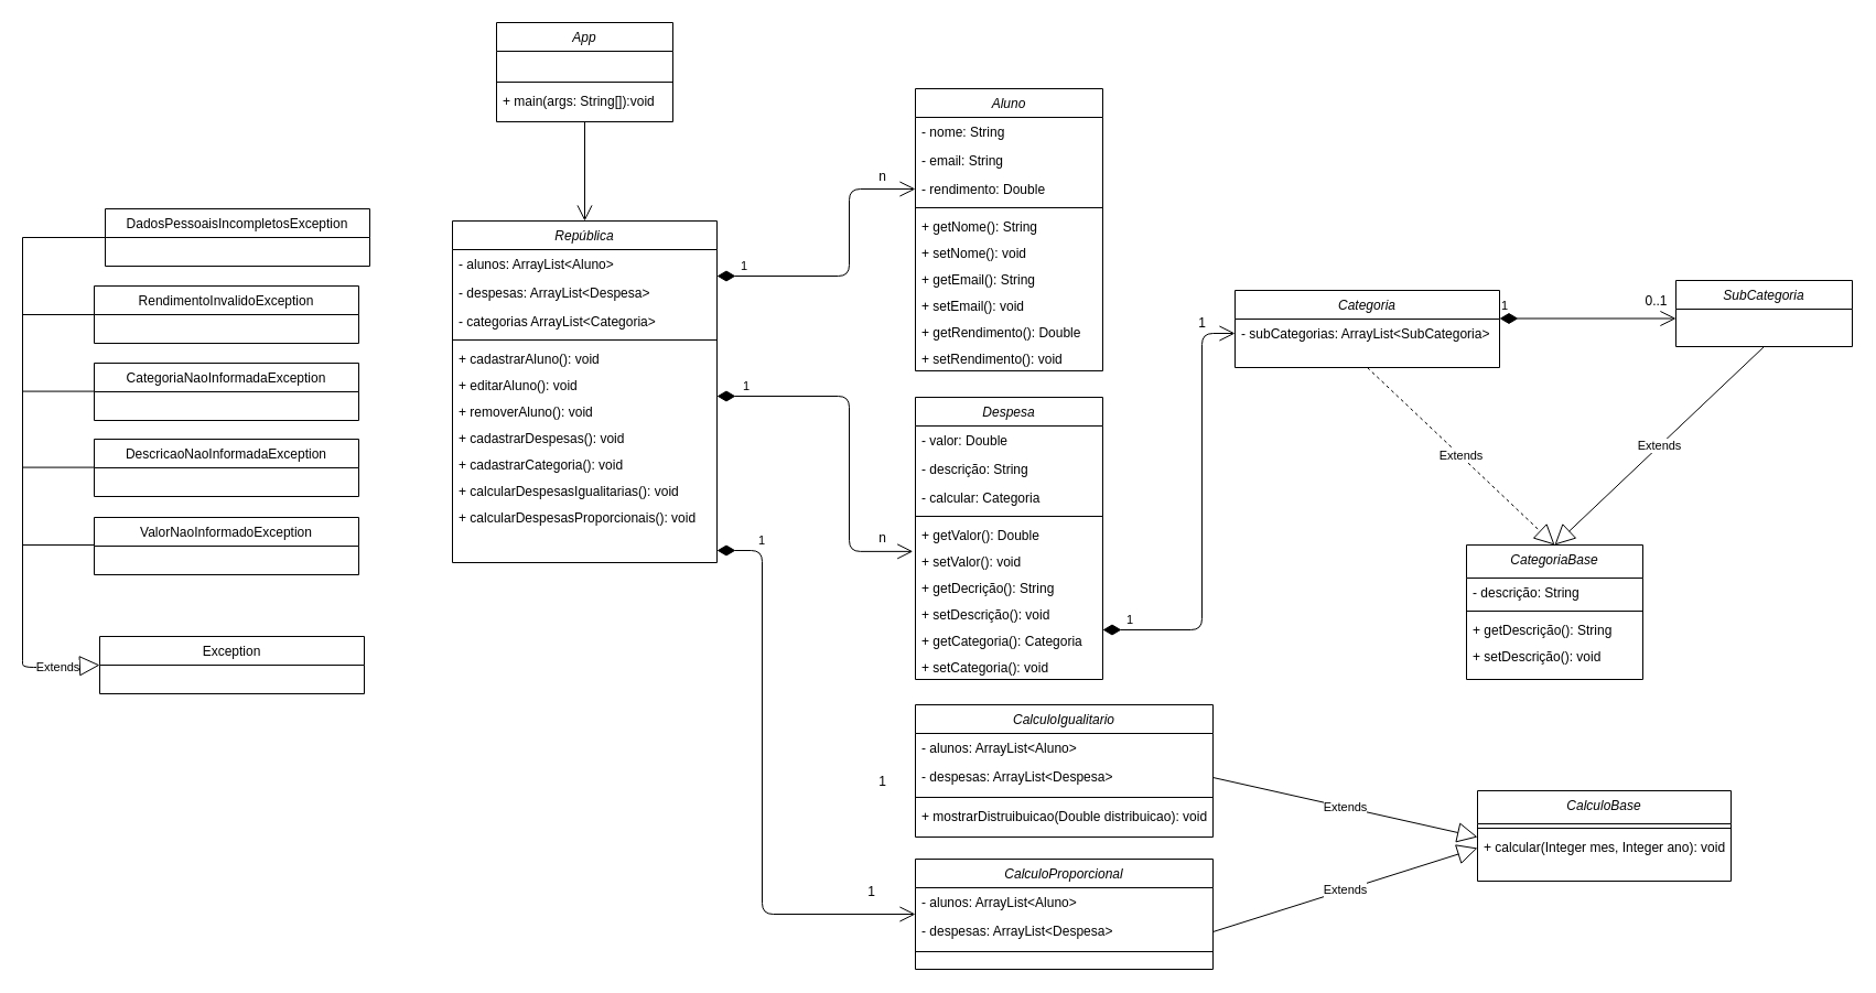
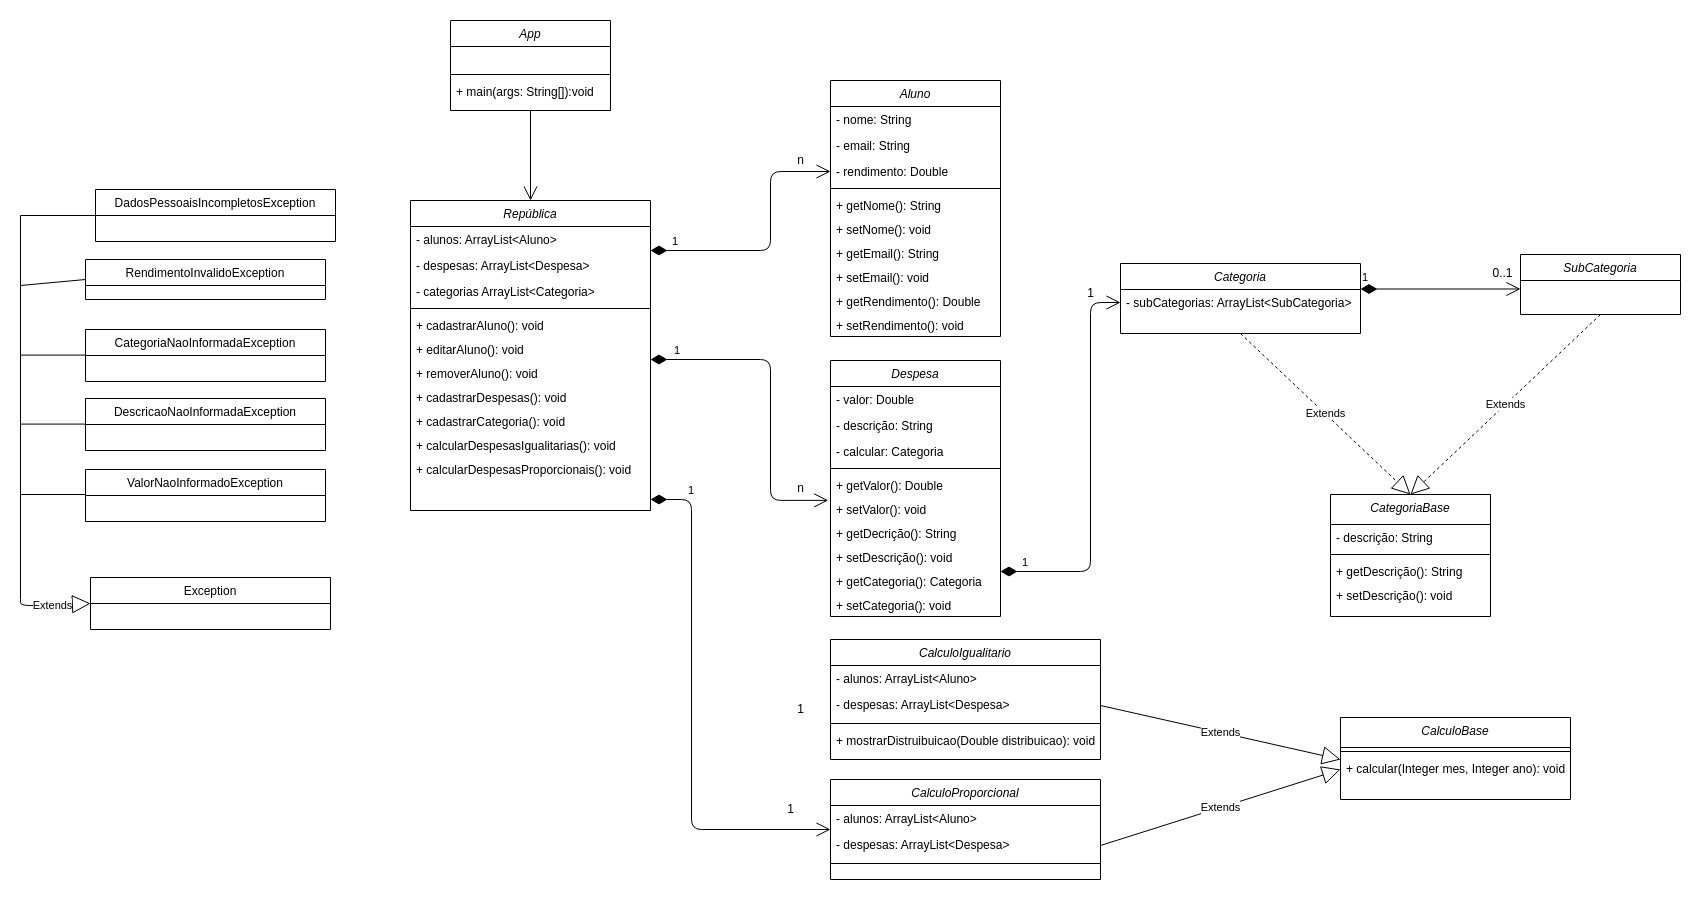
- <mxCell id="60" value="RendimentoInvalidoException" style="swimlane;fontStyle=0;childLayout=stackLayout;horizontal=1;startSize=26;fillColor=none;horizontalStack=0;resizeParent=1;resizeParentMax=0;resizeLast=0;collapsible=1;marginBottom=0;" parent="1" vertex="1"><mxGeometry x="85" y="259" width="240" height="52" as="geometry" /></mxCell>
+ <mxCell id="60" value="RendimentoInvalidoException" style="swimlane;fontStyle=0;childLayout=stackLayout;horizontal=1;startSize=26;fillColor=none;horizontalStack=0;resizeParent=1;resizeParentMax=0;resizeLast=0;collapsible=1;marginBottom=0;" parent="1" vertex="1"><mxGeometry x="85" y="259" width="240" height="40" as="geometry" /></mxCell>
- <mxCell id="47" value="Extends" style="endArrow=block;endSize=16;endFill=0;html=1;exitX=0.5;exitY=1;exitDx=0;exitDy=0;entryX=0.5;entryY=0;entryDx=0;entryDy=0;" parent="1" source="40" target="41" edge="1"><mxGeometry width="160" relative="1" as="geometry"><mxPoint x="1310" y="424" as="sourcePoint" /><mxPoint x="1590" y="454" as="targetPoint" /></mxGeometry></mxCell>
+ <mxCell id="47" value="Extends" style="endArrow=block;endSize=16;endFill=0;html=1;exitX=0.5;exitY=1;exitDx=0;exitDy=0;entryX=0.5;entryY=0;entryDx=0;entryDy=0;dashed=1;" parent="1" source="40" target="41" edge="1"><mxGeometry width="160" relative="1" as="geometry"><mxPoint x="1310" y="424" as="sourcePoint" /><mxPoint x="1590" y="454" as="targetPoint" /></mxGeometry></mxCell>
